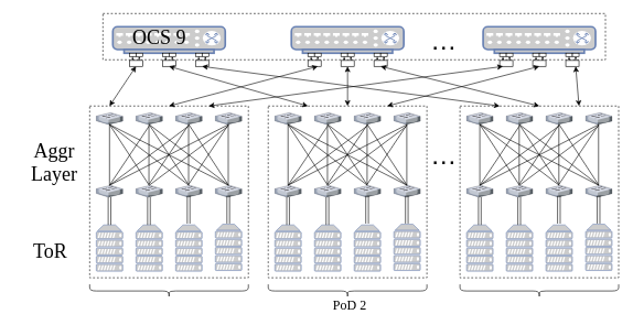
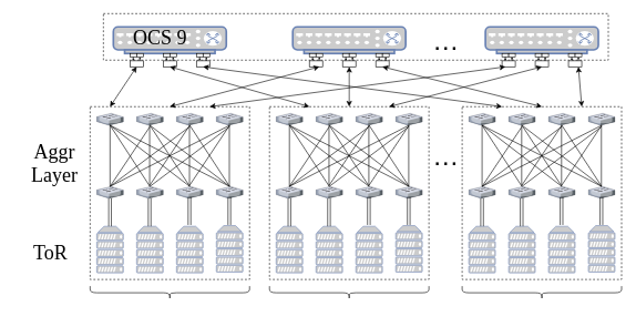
- <mxCell id="115" value="&lt;div style=&quot;font-size: 20px&quot;&gt;&lt;font style=&quot;font-size: 20px&quot; face=&quot;Times New Roman&quot;&gt;PoD 2 &lt;/font&gt;&lt;/div&gt;" style="text;html=1;align=center;verticalAlign=middle;resizable=0;points=[];autosize=1;" parent="2" vertex="1"><mxGeometry x="473" y="430" width="70" height="20" as="geometry" /></mxCell>
